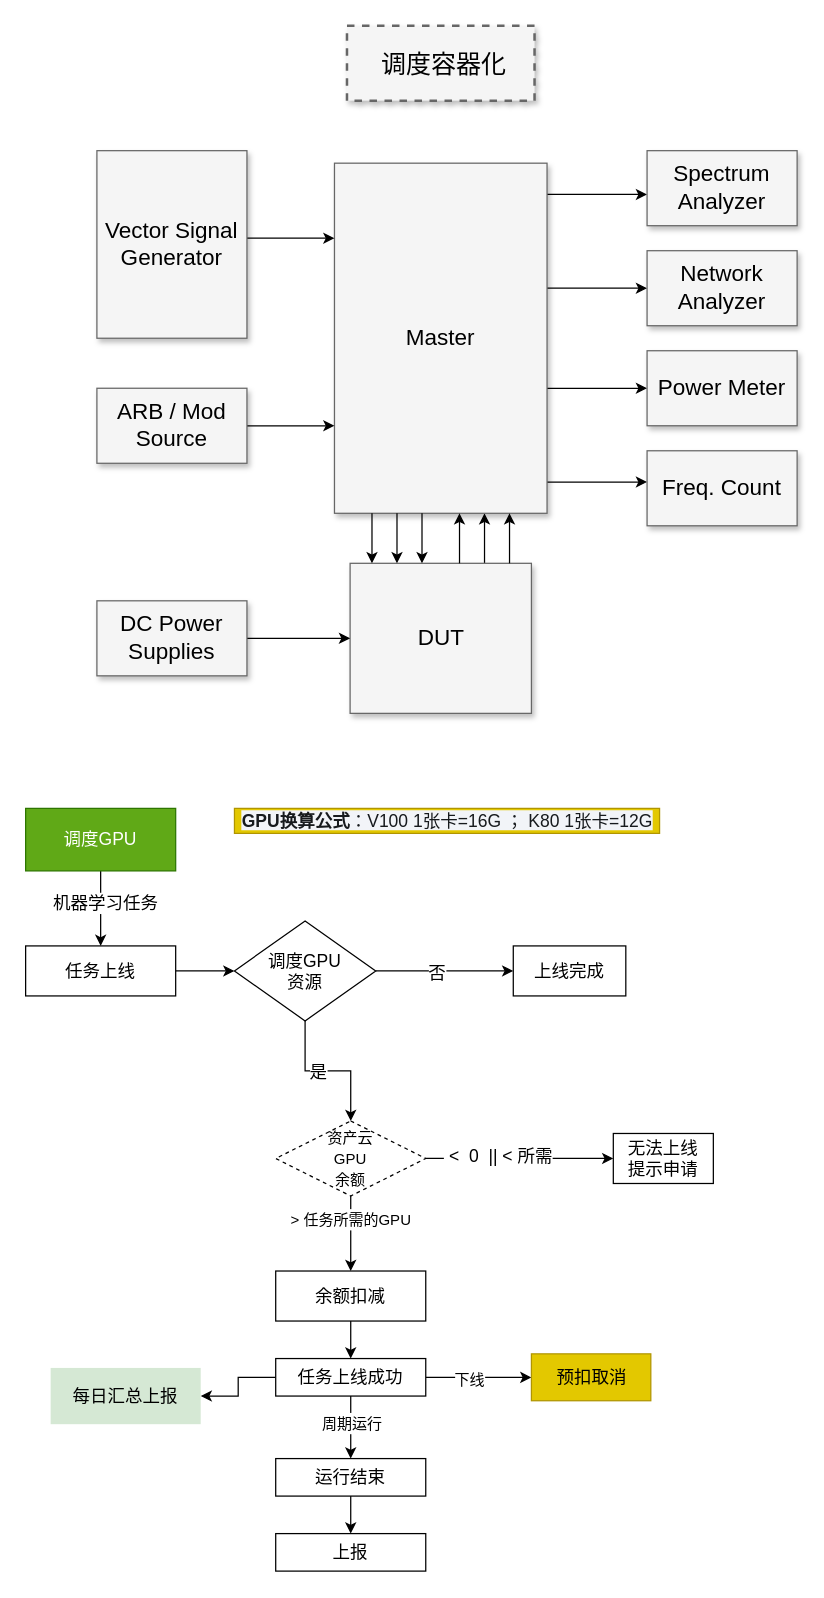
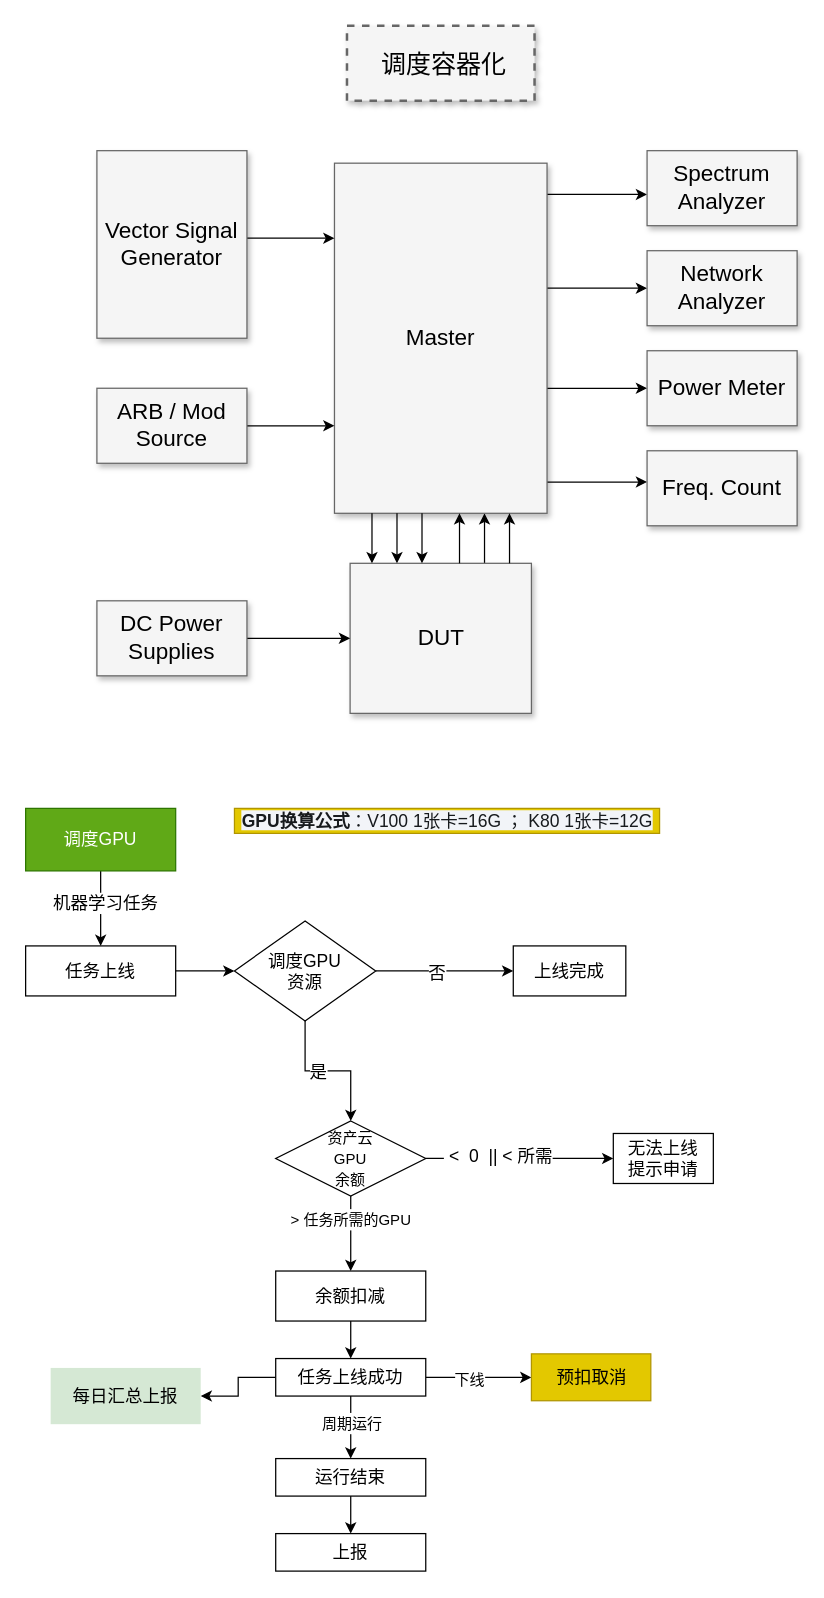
- <mxCell id="40" value="&lt;font style=&quot;font-size: 12px&quot;&gt;资产云&lt;br&gt;GPU&lt;br&gt;余额&lt;/font&gt;" style="rhombus;whiteSpace=wrap;html=1;rounded=0;fontSize=14;dashed=1;" vertex="1" parent="1"><mxGeometry x="220" y="896" width="120" height="60" as="geometry" /></mxCell>
+ <mxCell id="40" value="&lt;font style=&quot;font-size: 12px&quot;&gt;资产云&lt;br&gt;GPU&lt;br&gt;余额&lt;/font&gt;" style="rhombus;whiteSpace=wrap;html=1;rounded=0;fontSize=14;" vertex="1" parent="1"><mxGeometry x="220" y="896" width="120" height="60" as="geometry" /></mxCell>
